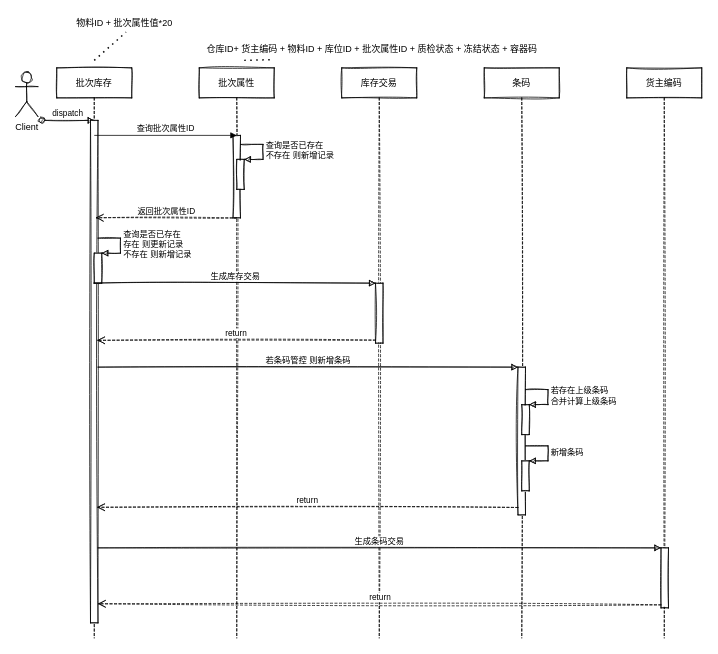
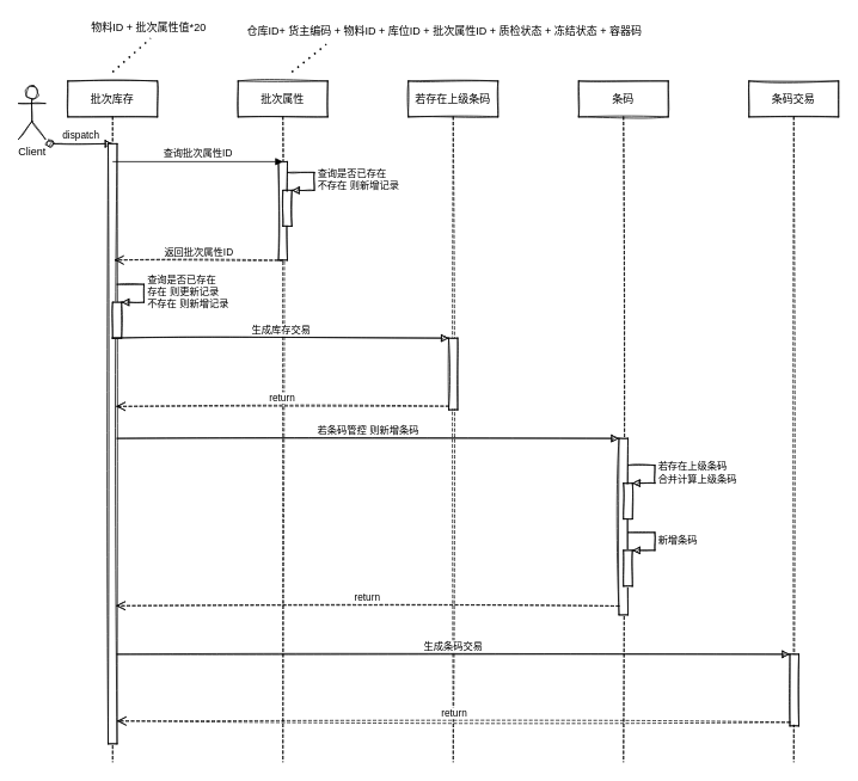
- <mxCell id="14" value="仓库ID+ 货主编码&amp;nbsp;+ 物料ID + 库位ID + 批次属性ID + 质检状态 + 冻结状态 + 容器码" style="text;html=1;align=center;verticalAlign=middle;resizable=0;points=[];autosize=1;strokeColor=none;" vertex="1" parent="1"><mxGeometry x="265" y="55" width="460" height="20" as="geometry" /></mxCell>
+ <mxCell id="14" value="仓库ID+ 货主编码&amp;nbsp;+ 物料ID + 库位ID + 批次属性ID + 质检状态 + 冻结状态 + 容器码" style="text;html=1;align=center;verticalAlign=middle;resizable=0;points=[];autosize=1;strokeColor=none;" vertex="1" parent="1"><mxGeometry x="265" y="25" width="460" height="20" as="geometry" /></mxCell>
- <mxCell id="15" value="库存交易" style="shape=umlLifeline;perimeter=lifelinePerimeter;whiteSpace=wrap;html=1;container=1;collapsible=0;recursiveResize=0;outlineConnect=0;sketch=1;" vertex="1" parent="1"><mxGeometry x="455" y="90" width="100" height="760" as="geometry" /></mxCell>
+ <mxCell id="15" value="若存在上级条码" style="shape=umlLifeline;perimeter=lifelinePerimeter;whiteSpace=wrap;html=1;container=1;collapsible=0;recursiveResize=0;outlineConnect=0;sketch=1;" vertex="1" parent="1"><mxGeometry x="455" y="90" width="100" height="760" as="geometry" /></mxCell>
- <mxCell id="31" value="货主编码" style="shape=umlLifeline;perimeter=lifelinePerimeter;whiteSpace=wrap;html=1;container=1;collapsible=0;recursiveResize=0;outlineConnect=0;sketch=1;" vertex="1" parent="1"><mxGeometry x="835" y="90" width="100" height="760" as="geometry" /></mxCell>
+ <mxCell id="31" value="条码交易" style="shape=umlLifeline;perimeter=lifelinePerimeter;whiteSpace=wrap;html=1;container=1;collapsible=0;recursiveResize=0;outlineConnect=0;sketch=1;" vertex="1" parent="1"><mxGeometry x="835" y="90" width="100" height="760" as="geometry" /></mxCell>
